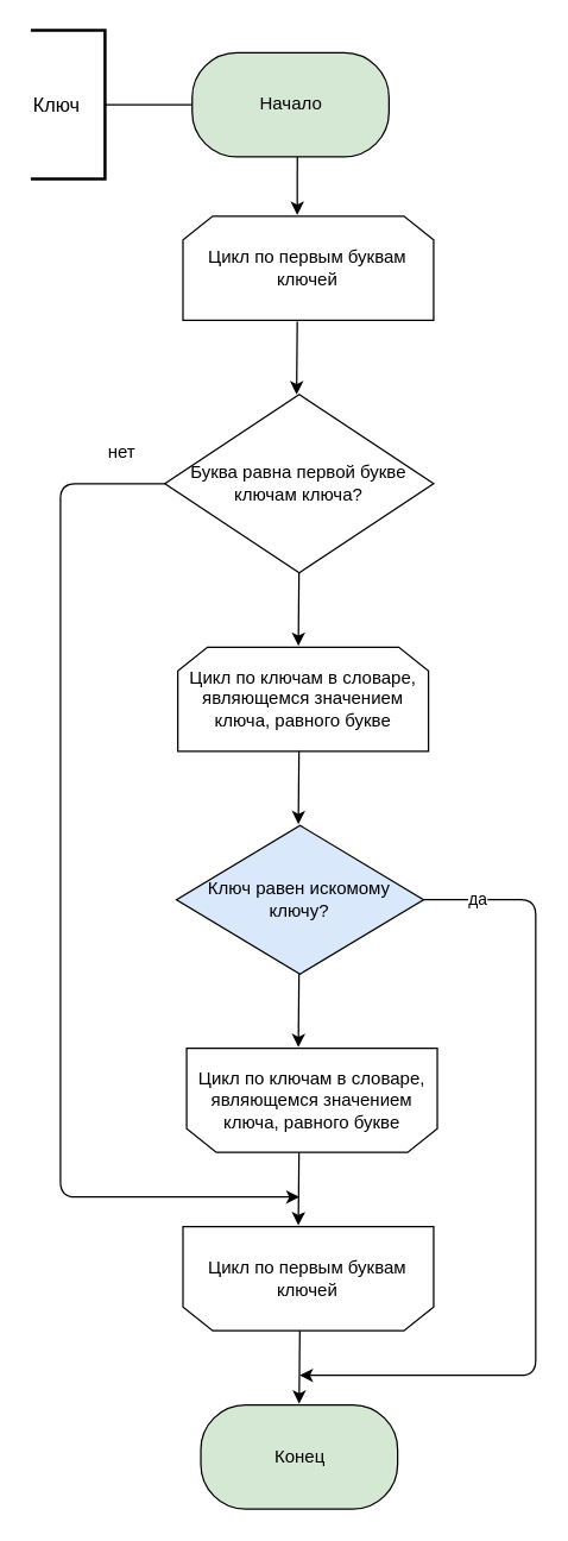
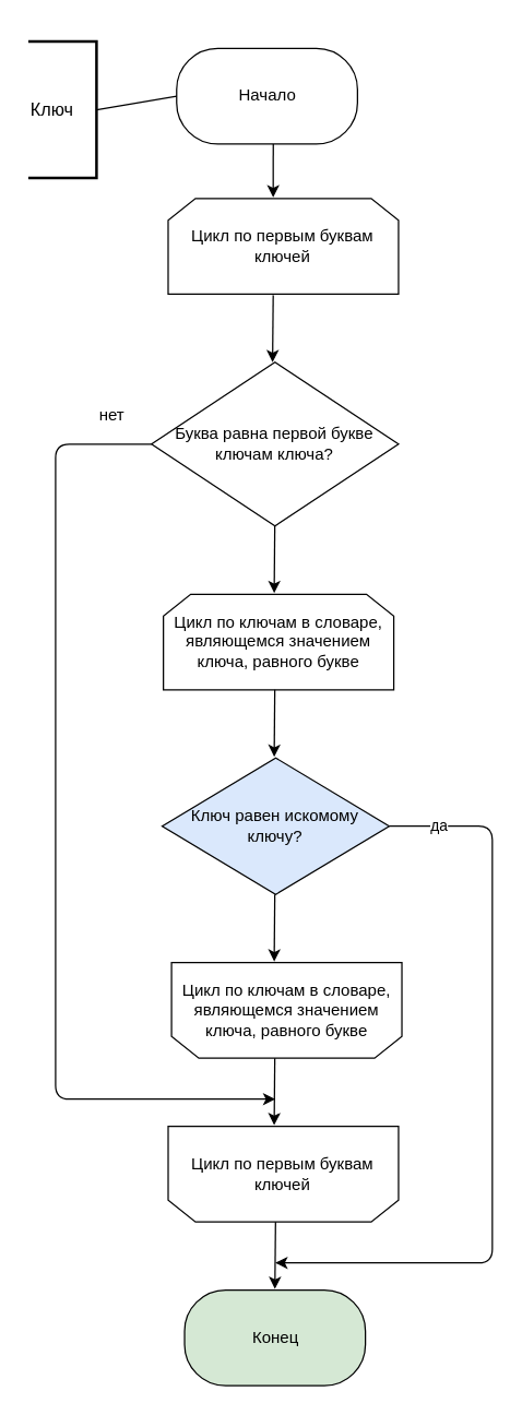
- <mxCell id="5" value="&lt;font style=&quot;font-size: 13px&quot;&gt;Ключ &amp;nbsp;&lt;/font&gt;" style="strokeWidth=2;html=1;shape=mxgraph.flowchart.annotation_1;align=left;pointerEvents=1;direction=west;" vertex="1" parent="1"><mxGeometry x="20" y="20" width="50" height="100" as="geometry" /></mxCell>
+ <mxCell id="5" value="&lt;font style=&quot;font-size: 13px&quot;&gt;Ключ &amp;nbsp;&lt;/font&gt;" style="strokeWidth=2;html=1;shape=mxgraph.flowchart.annotation_1;align=left;pointerEvents=1;direction=west;" vertex="1" parent="1"><mxGeometry x="20" y="30" width="50" height="100" as="geometry" /></mxCell>
- <mxCell id="3" value="Начало" style="rounded=1;whiteSpace=wrap;html=1;arcSize=43;fillColor=#d5e8d4;" parent="1" vertex="1"><mxGeometry x="128.7" y="35" width="132.51" height="70" as="geometry" /></mxCell>
+ <mxCell id="3" value="Начало" style="rounded=1;whiteSpace=wrap;html=1;arcSize=43;" parent="1" vertex="1"><mxGeometry x="128.7" y="35" width="132.51" height="70" as="geometry" /></mxCell>
